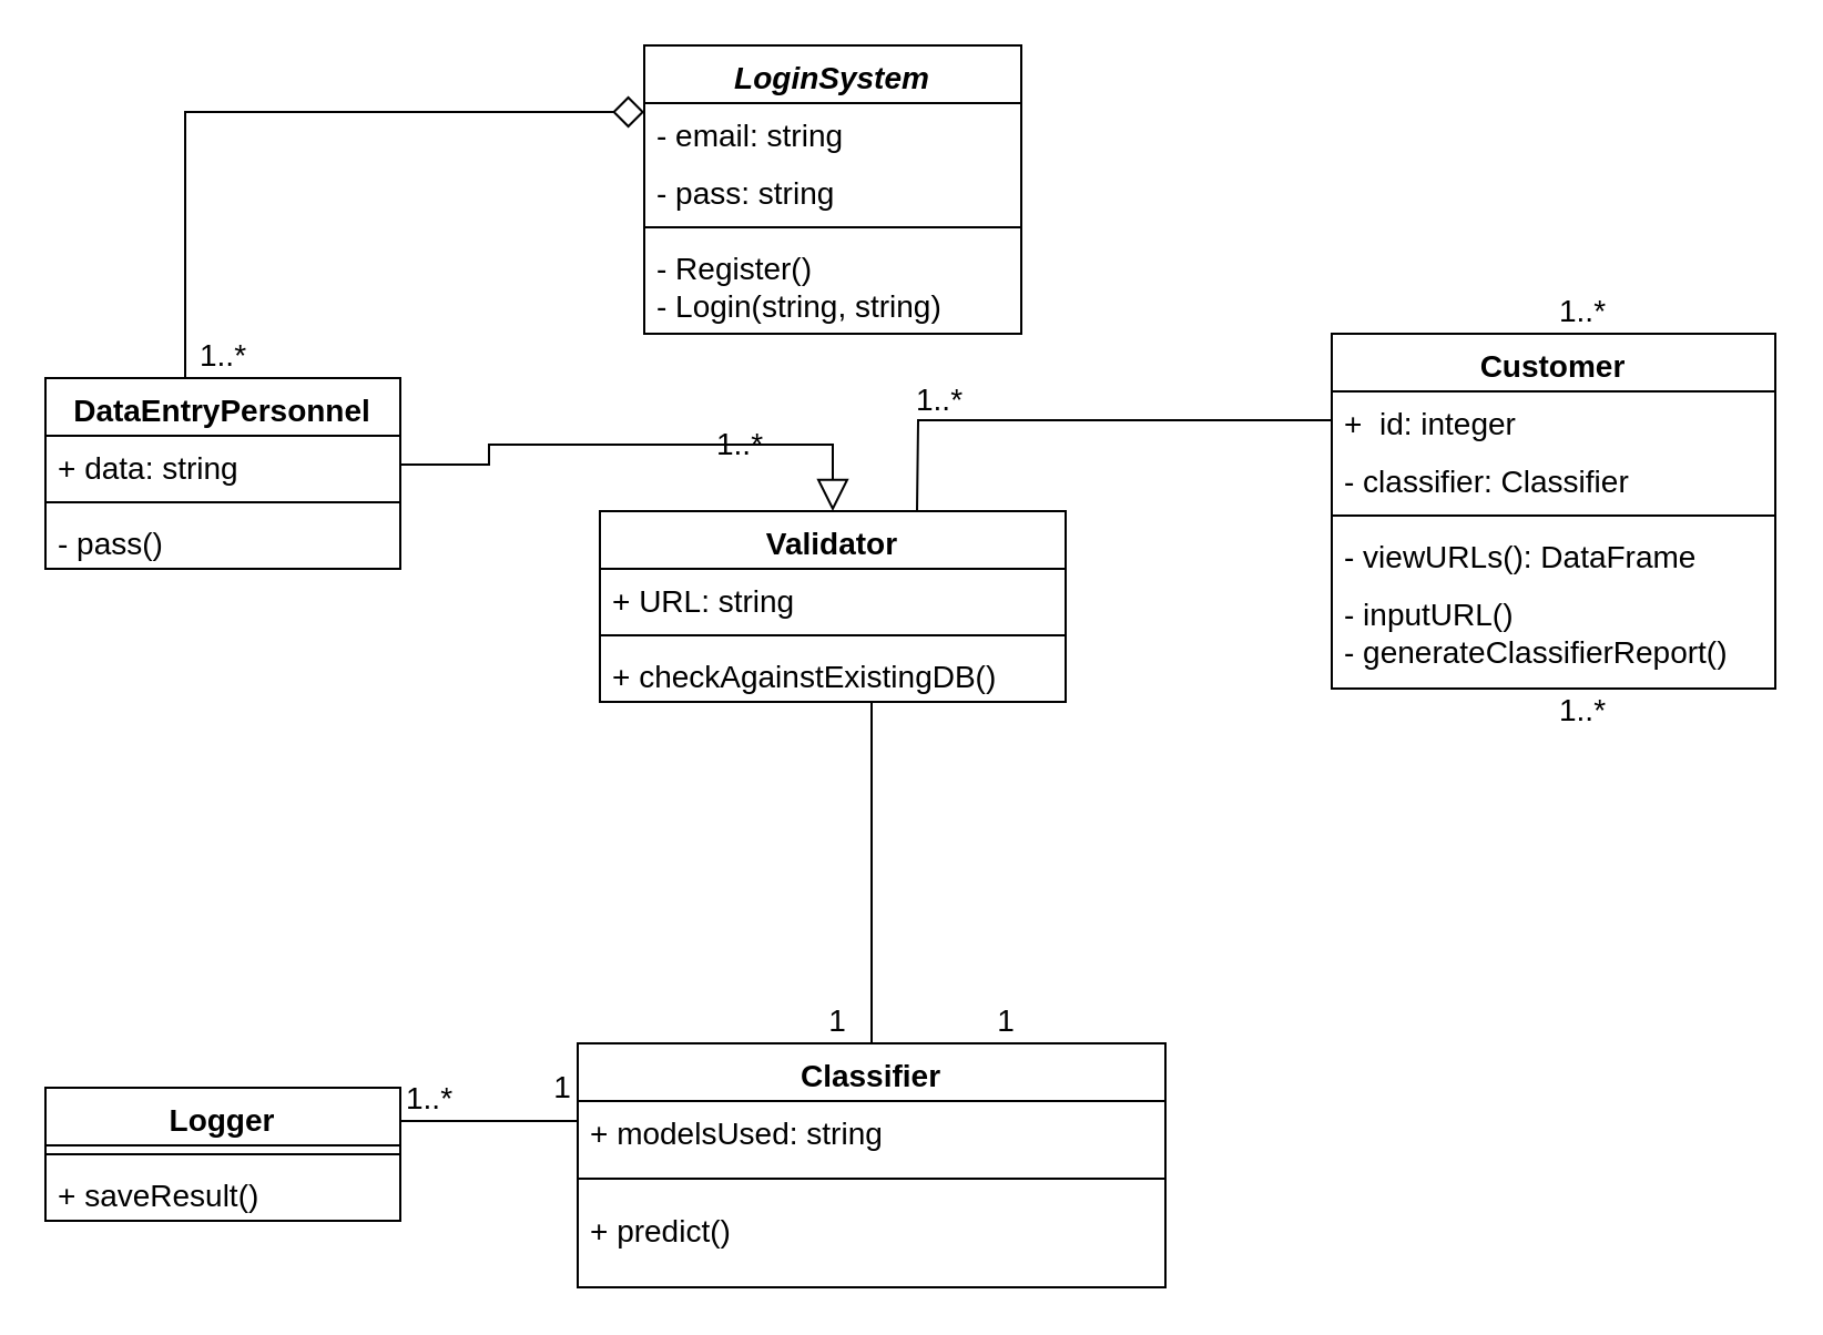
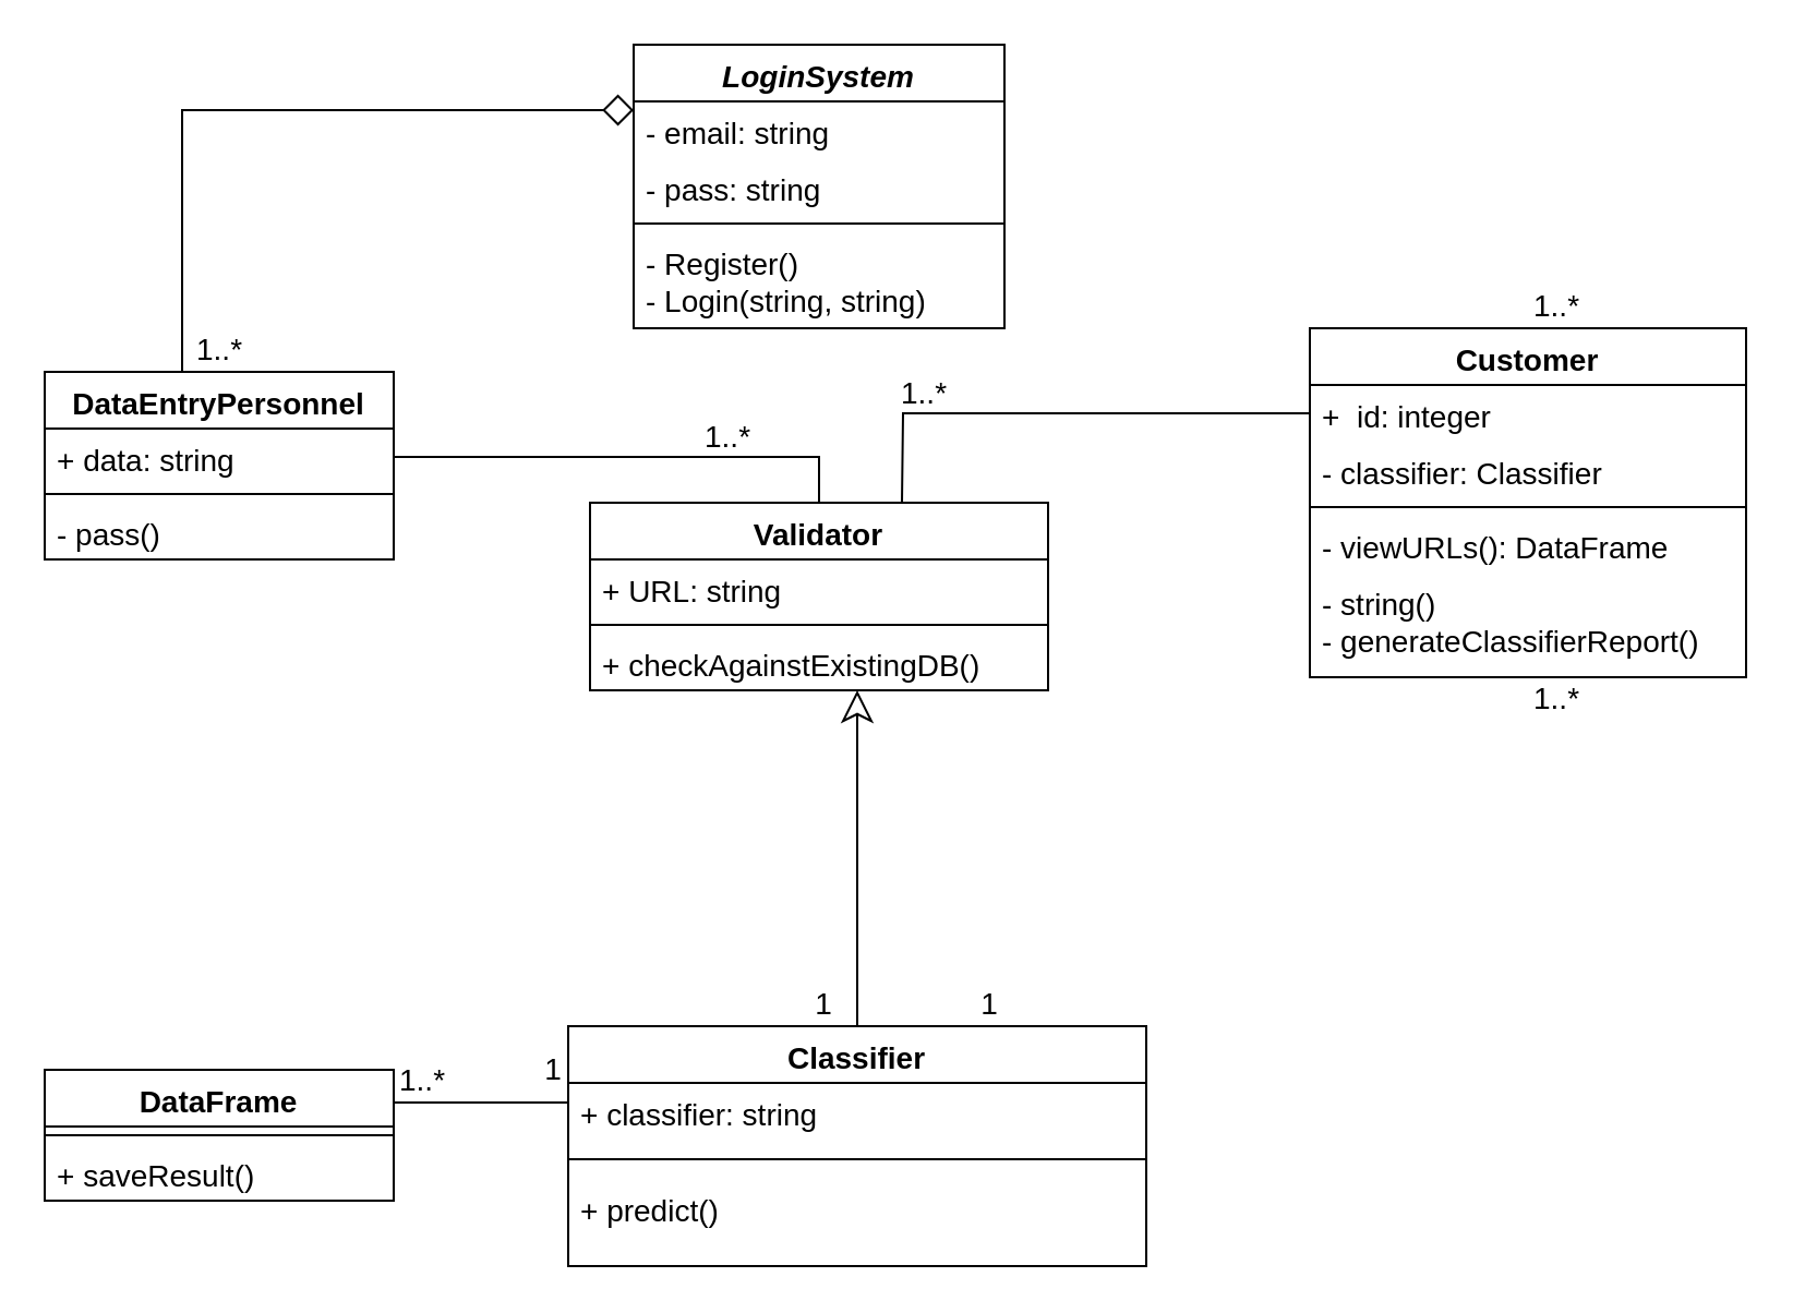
- <mxCell id="37" style="edgeStyle=orthogonalEdgeStyle;rounded=0;orthogonalLoop=1;jettySize=auto;html=1;exitX=1;exitY=0.5;exitDx=0;exitDy=0;entryX=0.5;entryY=0;entryDx=0;entryDy=0;fontSize=14;endArrow=block;endFill=0;endSize=12;" edge="1" parent="2" source="28" target="31"><mxGeometry relative="1" as="geometry" /></mxCell>
+ <mxCell id="37" style="edgeStyle=orthogonalEdgeStyle;rounded=0;orthogonalLoop=1;jettySize=auto;html=1;exitX=1;exitY=0.5;exitDx=0;exitDy=0;entryX=0.5;entryY=0;entryDx=0;entryDy=0;fontSize=14;endArrow=none;endFill=0;endSize=12;" edge="1" parent="2" source="28" target="31"><mxGeometry relative="1" as="geometry" /></mxCell>
- <mxCell id="14" value="- inputURL()&#10;- generateClassifierReport()" style="text;align=left;verticalAlign=top;spacingLeft=4;spacingRight=4;overflow=hidden;rotatable=0;points=[[0,0.5],[1,0.5]];portConstraint=eastwest;fontSize=14;" parent="9" vertex="1"><mxGeometry y="112" width="200" height="38" as="geometry" /></mxCell>
+ <mxCell id="14" value="- string()&#10;- generateClassifierReport()" style="text;align=left;verticalAlign=top;spacingLeft=4;spacingRight=4;overflow=hidden;rotatable=0;points=[[0,0.5],[1,0.5]];portConstraint=eastwest;fontSize=14;" parent="9" vertex="1"><mxGeometry y="112" width="200" height="38" as="geometry" /></mxCell>
- <mxCell id="15" style="edgeStyle=orthogonalEdgeStyle;rounded=0;orthogonalLoop=1;jettySize=auto;html=1;exitX=0.5;exitY=0;exitDx=0;exitDy=0;fontSize=14;endArrow=none;endFill=0;endSize=12;" edge="1" parent="2" source="16" target="31"><mxGeometry relative="1" as="geometry"><Array as="points"><mxPoint x="373" y="340" /><mxPoint x="373" y="340" /></Array></mxGeometry></mxCell>
+ <mxCell id="15" style="edgeStyle=orthogonalEdgeStyle;rounded=0;orthogonalLoop=1;jettySize=auto;html=1;exitX=0.5;exitY=0;exitDx=0;exitDy=0;fontSize=14;endArrow=classic;endFill=0;endSize=12;" edge="1" parent="2" source="16" target="31"><mxGeometry relative="1" as="geometry"><Array as="points"><mxPoint x="373" y="340" /><mxPoint x="373" y="340" /></Array></mxGeometry></mxCell>
- <mxCell id="21" value="Logger" style="swimlane;fontStyle=1;align=center;verticalAlign=top;childLayout=stackLayout;horizontal=1;startSize=26;horizontalStack=0;resizeParent=1;resizeParentMax=0;resizeLast=0;collapsible=1;marginBottom=0;fontSize=14;strokeWidth=1;" vertex="1" parent="2"><mxGeometry y="470" width="160" height="60" as="geometry" /></mxCell>
+ <mxCell id="21" value="DataFrame" style="swimlane;fontStyle=1;align=center;verticalAlign=top;childLayout=stackLayout;horizontal=1;startSize=26;horizontalStack=0;resizeParent=1;resizeParentMax=0;resizeLast=0;collapsible=1;marginBottom=0;fontSize=14;strokeWidth=1;" vertex="1" parent="2"><mxGeometry y="470" width="160" height="60" as="geometry" /></mxCell>
- <mxCell id="17" value="+ modelsUsed: string" style="text;strokeColor=none;fillColor=none;align=left;verticalAlign=top;spacingLeft=4;spacingRight=4;overflow=hidden;rotatable=0;points=[[0,0.5],[1,0.5]];portConstraint=eastwest;fontSize=14;" vertex="1" parent="16"><mxGeometry y="26" width="265" height="26" as="geometry" /></mxCell>
+ <mxCell id="17" value="+ classifier: string" style="text;strokeColor=none;fillColor=none;align=left;verticalAlign=top;spacingLeft=4;spacingRight=4;overflow=hidden;rotatable=0;points=[[0,0.5],[1,0.5]];portConstraint=eastwest;fontSize=14;" vertex="1" parent="16"><mxGeometry y="26" width="265" height="26" as="geometry" /></mxCell>
